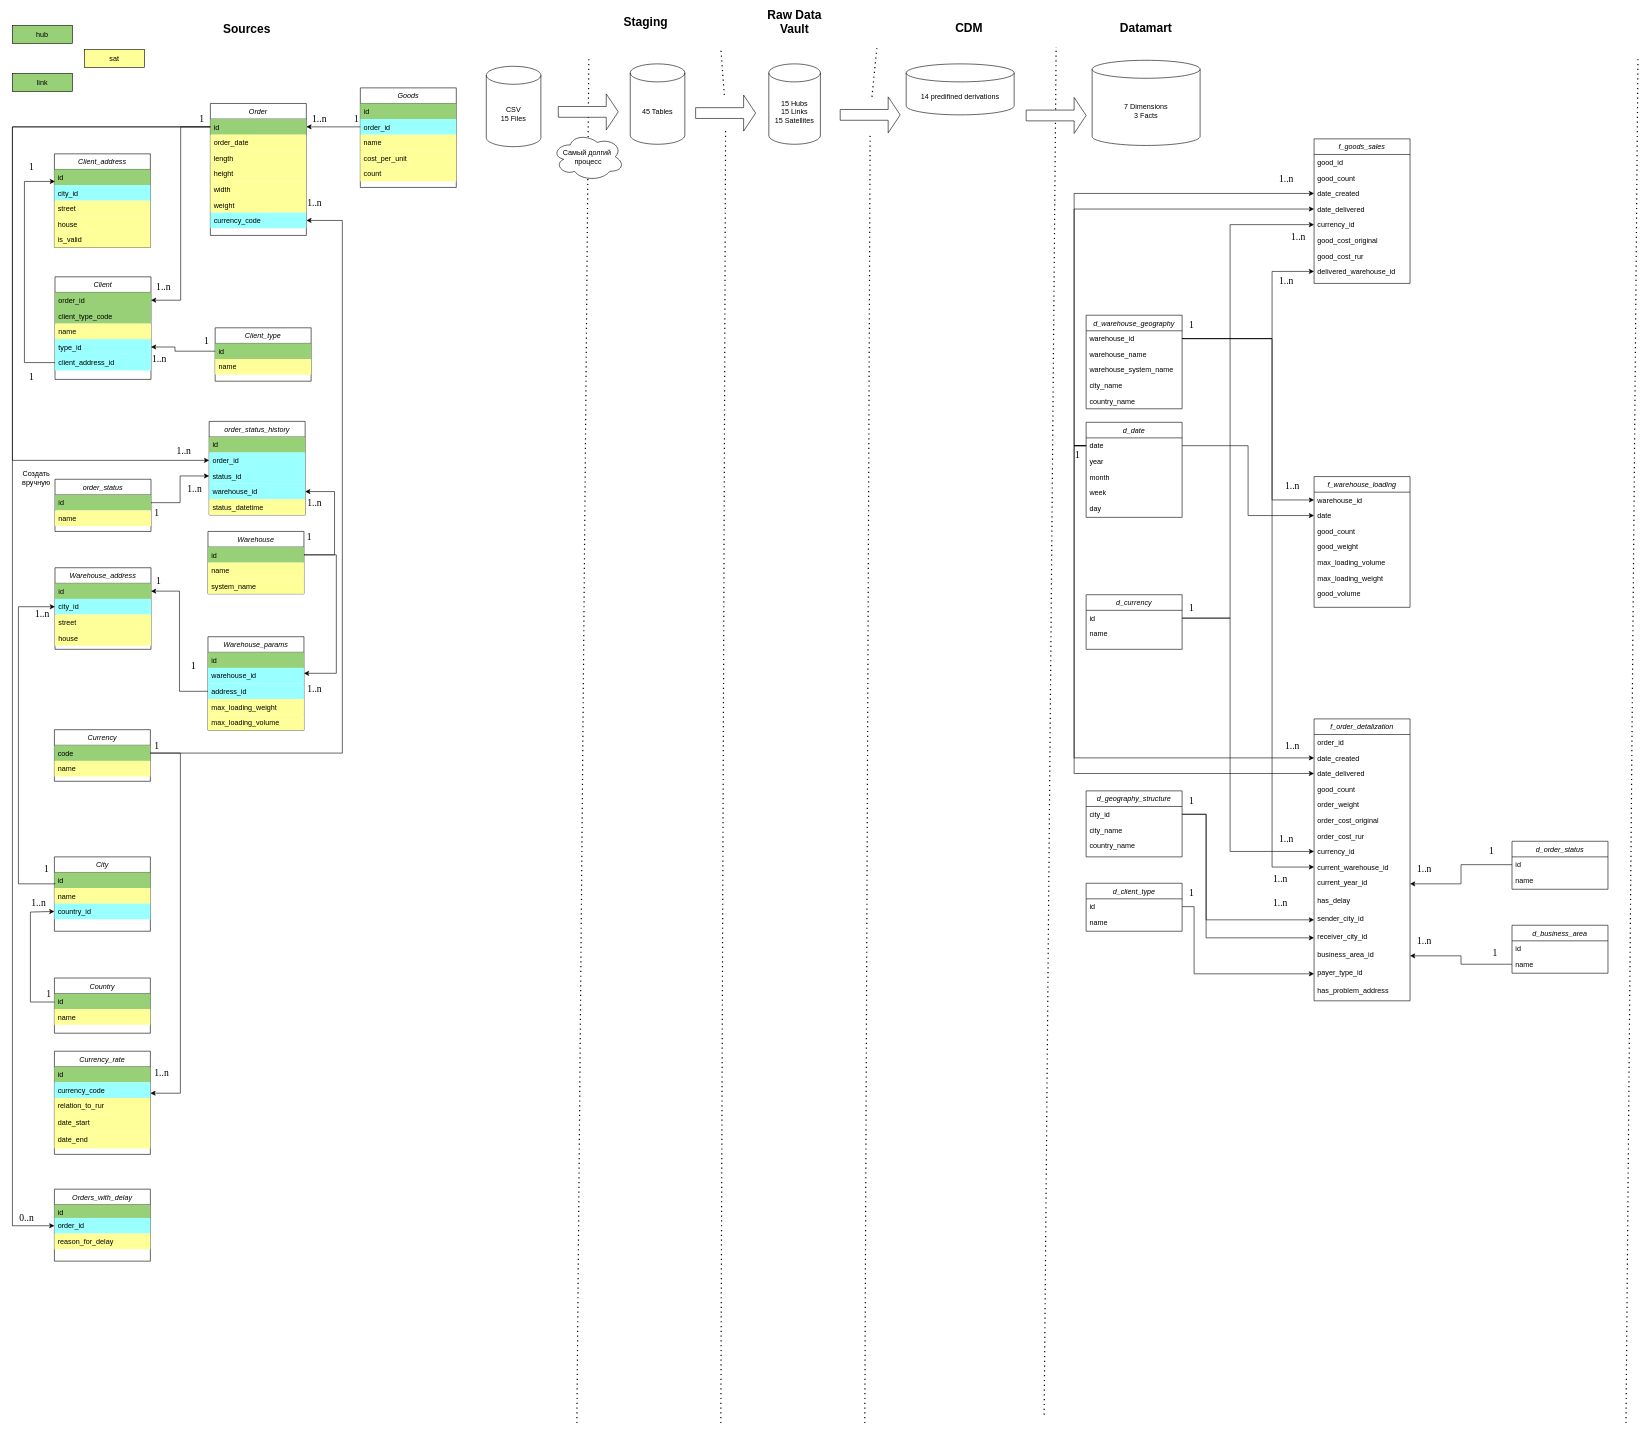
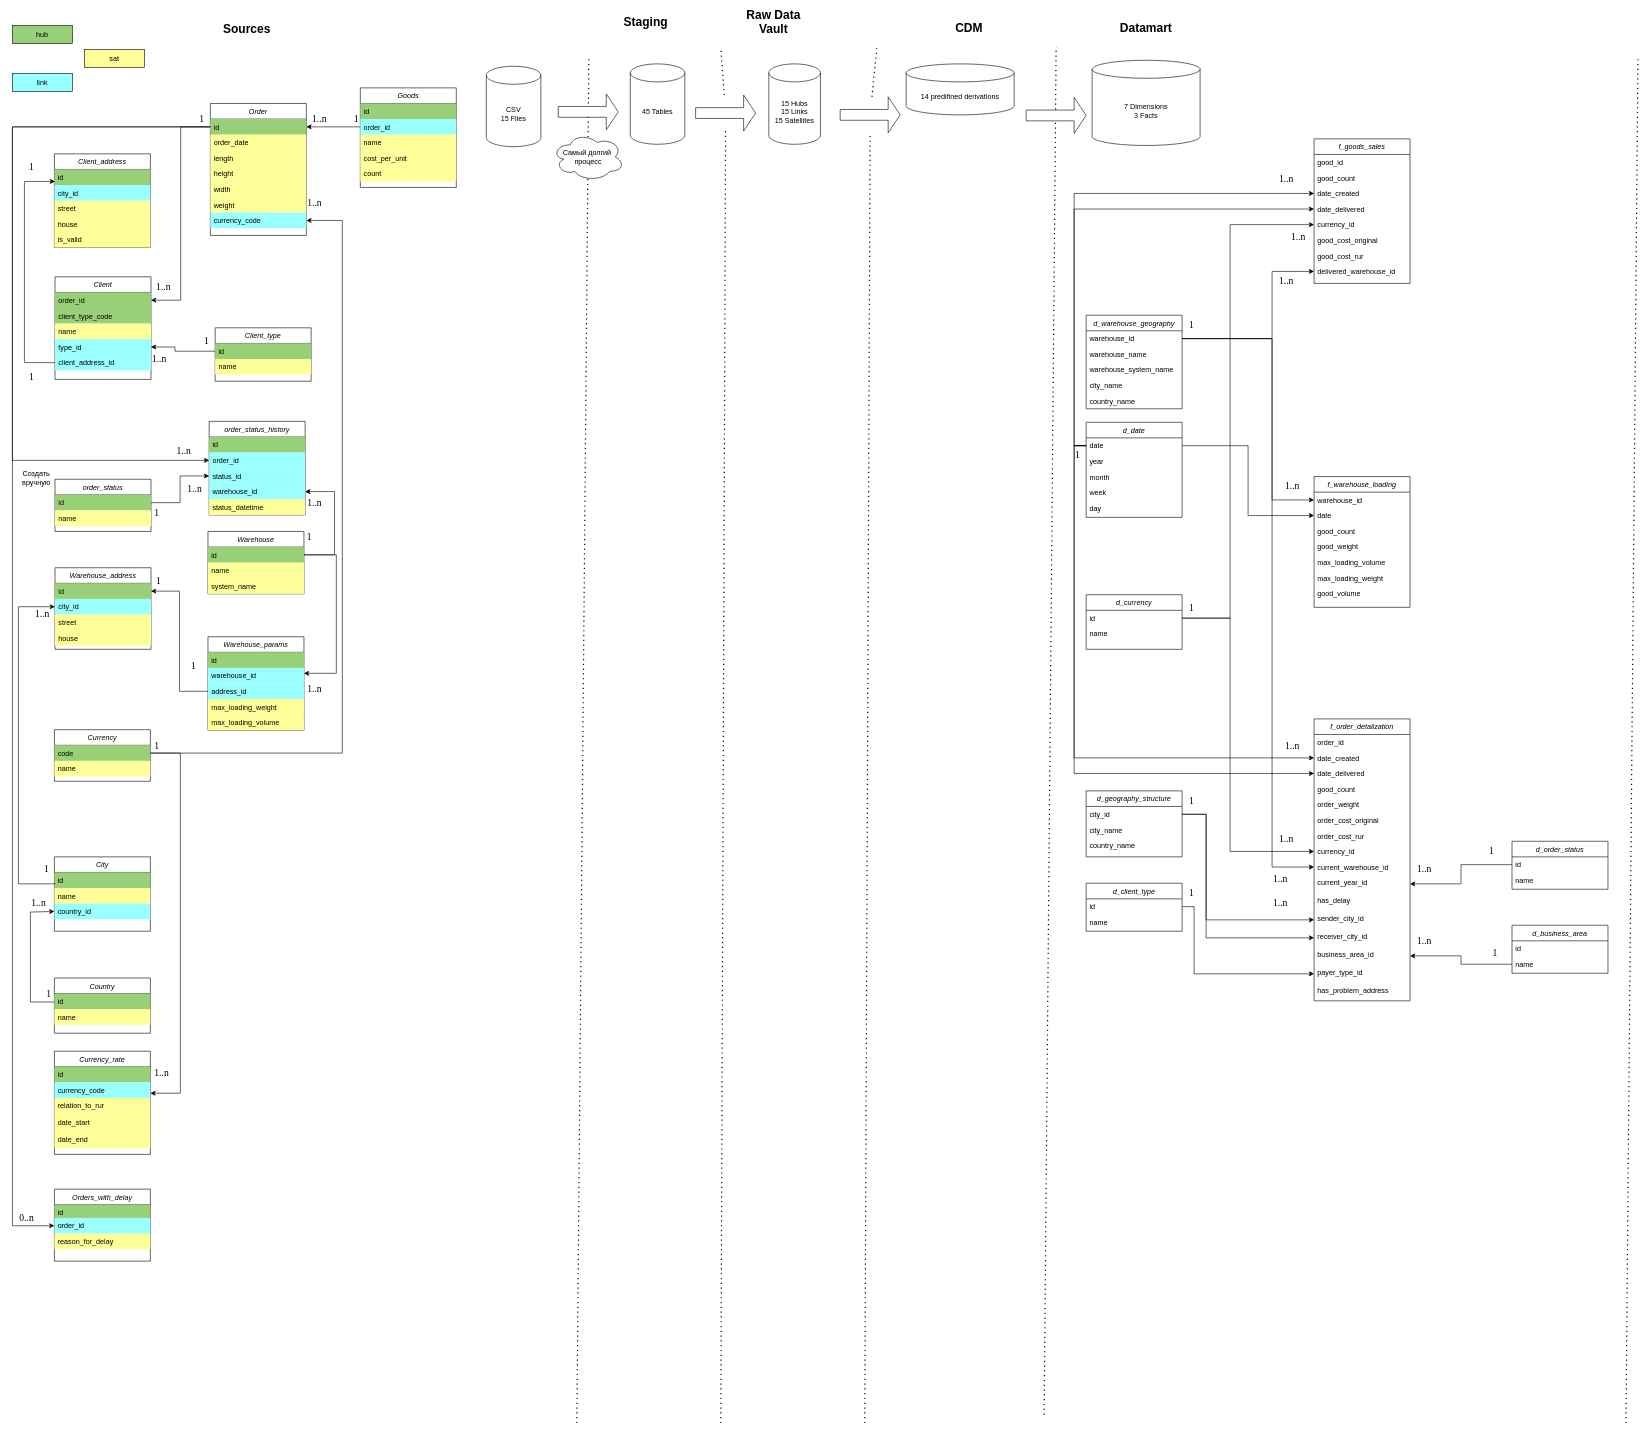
- <mxCell id="101" value="Raw Data Vault" style="text;html=1;align=center;verticalAlign=middle;whiteSpace=wrap;rounded=0;fontSize=20;fontStyle=1" parent="1" vertex="1"><mxGeometry x="1259" y="20" width="130" height="30" as="geometry" /></mxCell>
+ <mxCell id="101" value="Raw Data Vault" style="text;html=1;align=center;verticalAlign=middle;whiteSpace=wrap;rounded=0;fontSize=20;fontStyle=1" parent="1" vertex="1"><mxGeometry x="1224" y="20" width="130" height="30" as="geometry" /></mxCell>
- <mxCell id="227" value="link" style="rounded=0;whiteSpace=wrap;html=1;fillColor=#97d077;" parent="1" vertex="1"><mxGeometry x="20" y="122" width="100" height="30" as="geometry" /></mxCell>
+ <mxCell id="227" value="link" style="rounded=0;whiteSpace=wrap;html=1;fillColor=#99FFFF;" parent="1" vertex="1"><mxGeometry x="20" y="122" width="100" height="30" as="geometry" /></mxCell>
